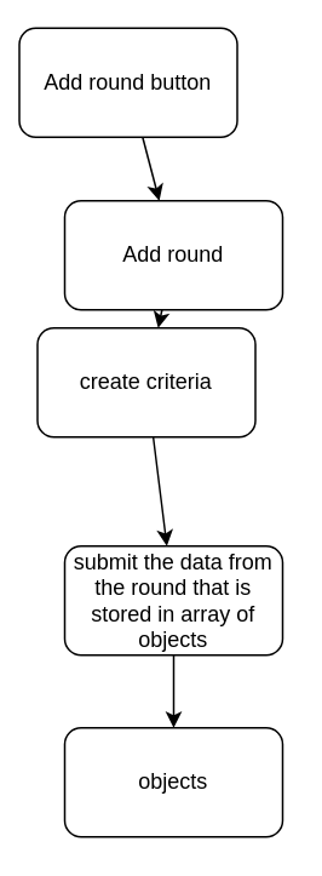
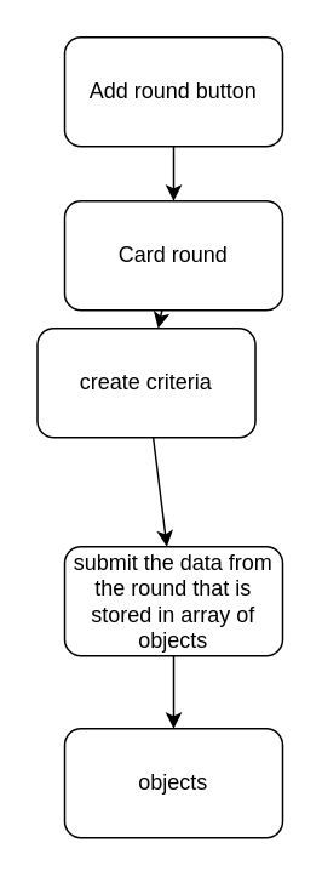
- <mxCell id="3" value="Add round button" style="rounded=1;whiteSpace=wrap;html=1;glass=0;" vertex="1" parent="1"><mxGeometry x="10" y="15" width="120" height="60" as="geometry" /></mxCell>
+ <mxCell id="3" value="Add round button" style="rounded=1;whiteSpace=wrap;html=1;glass=0;" vertex="1" parent="1"><mxGeometry x="35" y="20" width="120" height="60" as="geometry" /></mxCell>
- <mxCell id="5" value="Add round" style="rounded=1;whiteSpace=wrap;html=1;" vertex="1" parent="1"><mxGeometry x="35" y="110" width="120" height="60" as="geometry" /></mxCell>
+ <mxCell id="5" value="Card round" style="rounded=1;whiteSpace=wrap;html=1;" vertex="1" parent="1"><mxGeometry x="35" y="110" width="120" height="60" as="geometry" /></mxCell>
